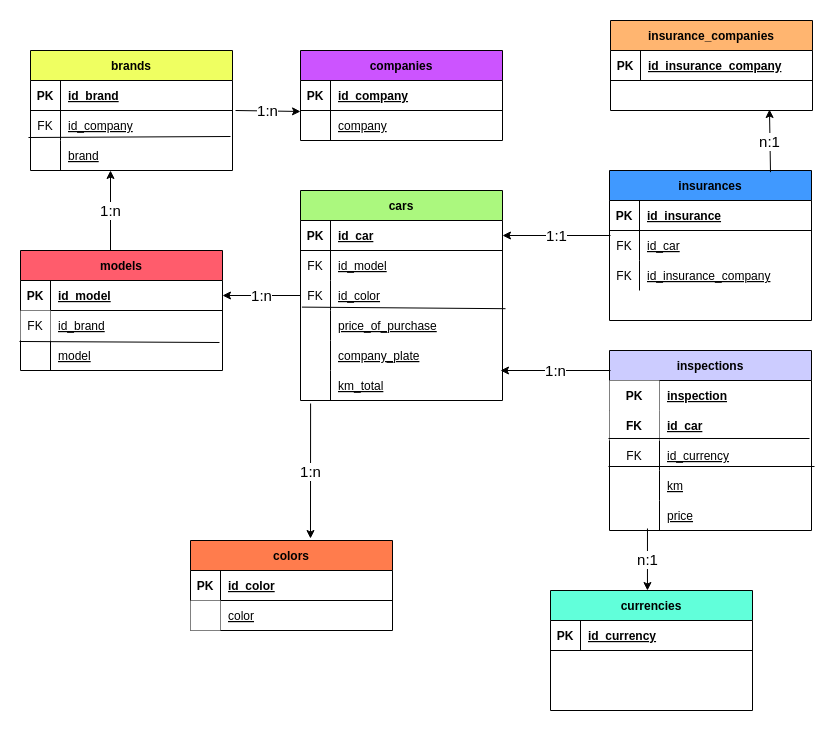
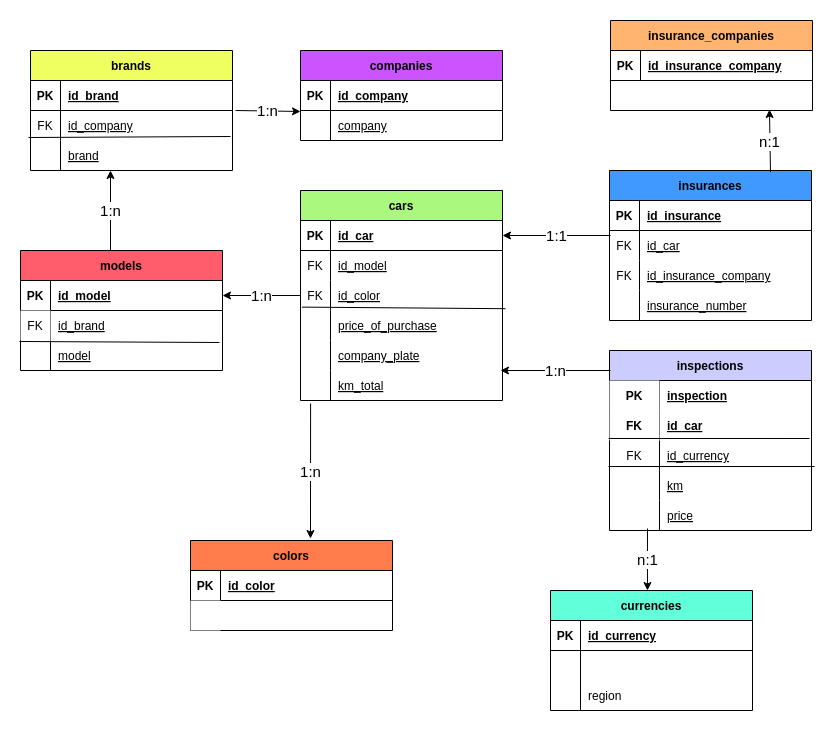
+ <mxCell id="45" value="insurance_number" style="shape=partialRectangle;overflow=hidden;connectable=0;fillColor=none;top=0;left=0;bottom=0;right=0;align=left;spacingLeft=6;fontStyle=4" vertex="1" parent="43"><mxGeometry x="30" width="172" height="30" as="geometry"><mxRectangle width="172" height="30" as="alternateBounds" /></mxGeometry></mxCell>
- <mxCell id="82" value="color" style="shape=partialRectangle;overflow=hidden;connectable=0;fillColor=none;top=0;left=0;bottom=0;right=0;align=left;spacingLeft=6;fontStyle=4" vertex="1" parent="80"><mxGeometry x="30" width="172" height="30" as="geometry"><mxRectangle width="172" height="30" as="alternateBounds" /></mxGeometry></mxCell>
+ <mxCell id="74" value="region" style="shape=partialRectangle;overflow=hidden;connectable=0;fillColor=none;top=0;left=0;bottom=0;right=0;align=left;spacingLeft=6;fontStyle=0" vertex="1" parent="72"><mxGeometry x="30" width="172" height="30" as="geometry"><mxRectangle width="172" height="30" as="alternateBounds" /></mxGeometry></mxCell>
